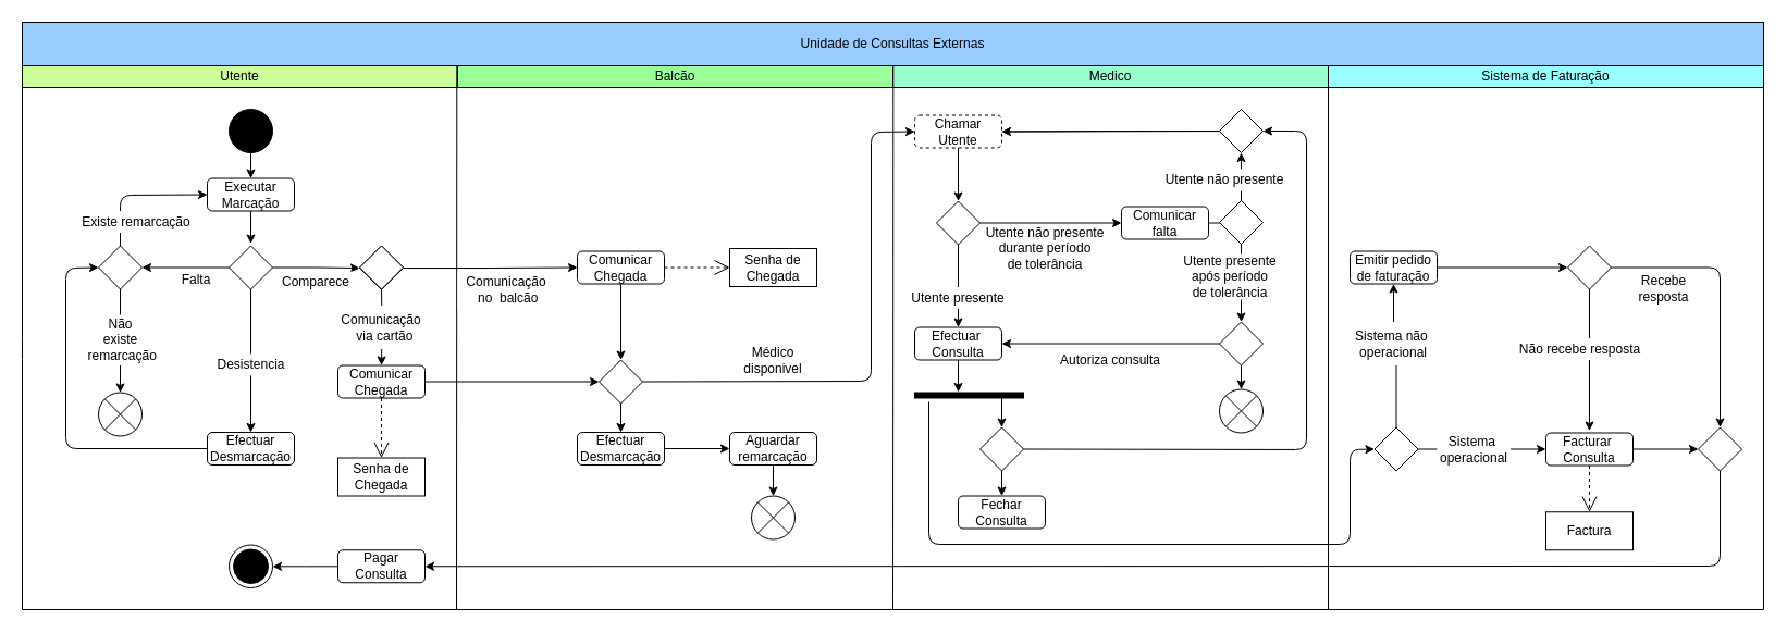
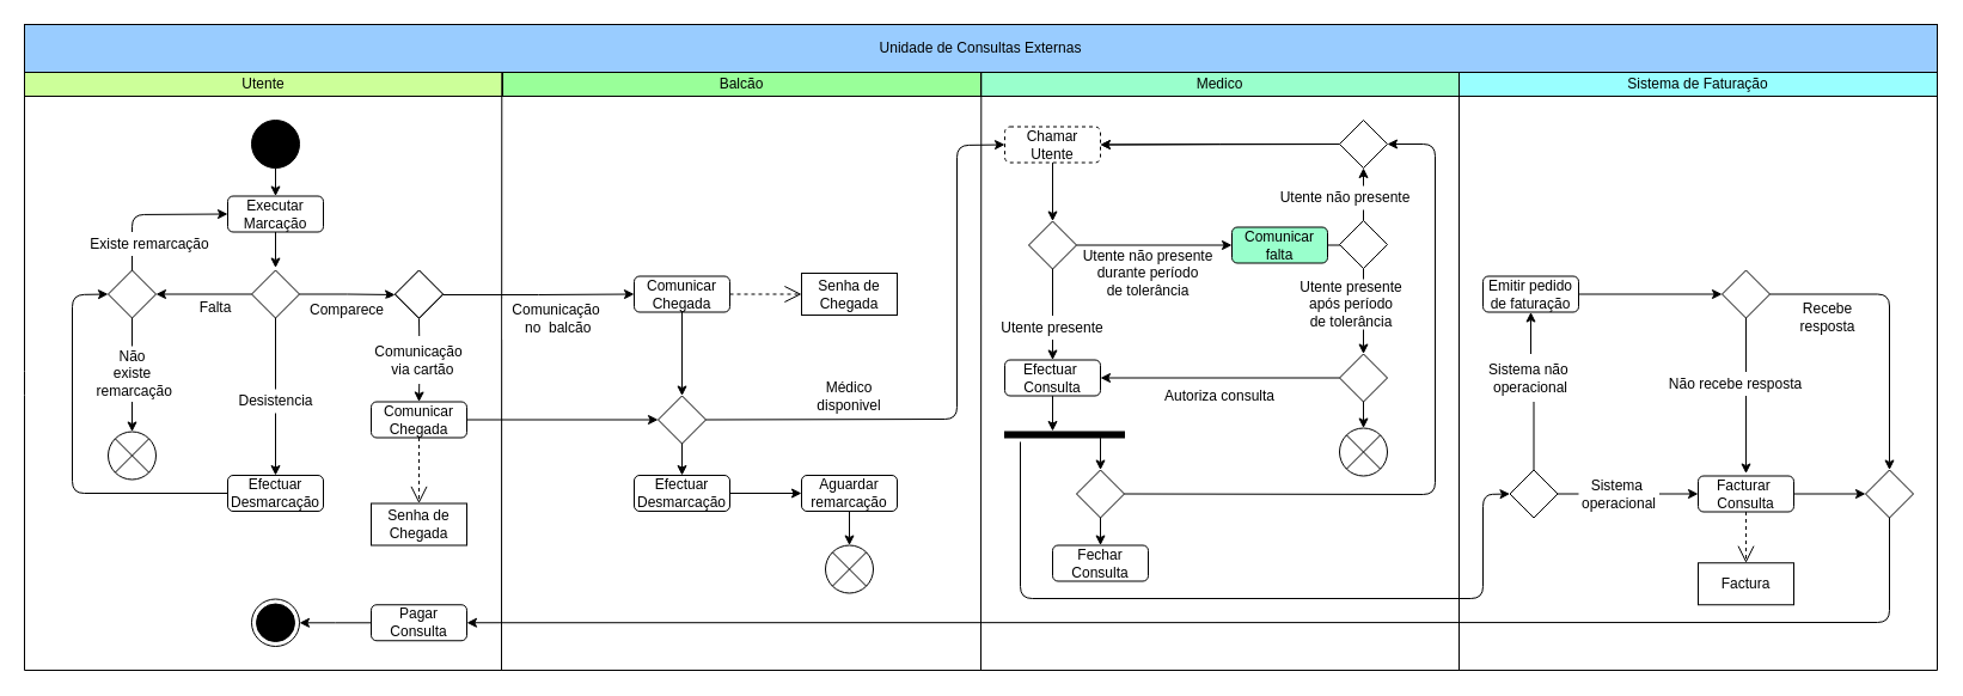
- <mxCell id="43" value="Comunicar&lt;br&gt;falta" style="rounded=1;whiteSpace=wrap;html=1;fillColor=#FFFFFF;" parent="1" vertex="1"><mxGeometry x="1030" y="189.5" width="80" height="30" as="geometry" /></mxCell>
+ <mxCell id="43" value="Comunicar&lt;br&gt;falta" style="rounded=1;whiteSpace=wrap;html=1;fillColor=#99ffcc;" parent="1" vertex="1"><mxGeometry x="1030" y="189.5" width="80" height="30" as="geometry" /></mxCell>
